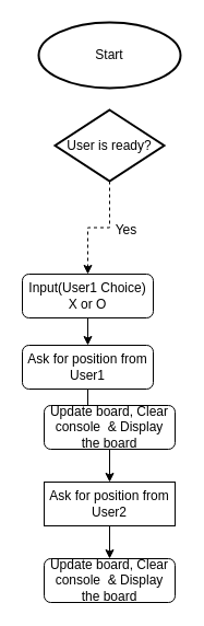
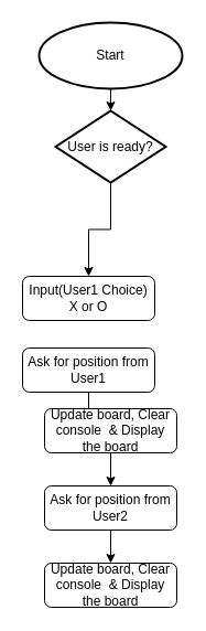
+ <mxCell id="2" style="edgeStyle=orthogonalEdgeStyle;rounded=0;orthogonalLoop=1;jettySize=auto;html=1;exitX=0.5;exitY=1;exitDx=0;exitDy=0;exitPerimeter=0;entryX=0.5;entryY=0;entryDx=0;entryDy=0;entryPerimeter=0;" edge="1" parent="1" source="3" target="7"><mxGeometry relative="1" as="geometry" /></mxCell>
- <mxCell id="6" value="" style="edgeStyle=orthogonalEdgeStyle;rounded=0;orthogonalLoop=1;jettySize=auto;html=1;dashed=1;" edge="1" parent="1" source="7" target="5"><mxGeometry relative="1" as="geometry" /></mxCell>
+ <mxCell id="6" value="" style="edgeStyle=orthogonalEdgeStyle;rounded=0;orthogonalLoop=1;jettySize=auto;html=1;" edge="1" parent="1" source="7" target="5"><mxGeometry relative="1" as="geometry" /></mxCell>
- <mxCell id="8" value="Yes" style="text;html=1;align=center;verticalAlign=middle;resizable=0;points=[];autosize=1;" vertex="1" parent="1"><mxGeometry x="95" y="200" width="40" height="20" as="geometry" /></mxCell>
- <mxCell id="4" value="" style="edgeStyle=orthogonalEdgeStyle;rounded=0;orthogonalLoop=1;jettySize=auto;html=1;" edge="1" parent="1" source="5" target="10"><mxGeometry relative="1" as="geometry" /></mxCell>
- <mxCell id="14" value="Ask for position from&lt;br&gt;User2" style="whiteSpace=wrap;html=1;rounded=0;" vertex="1" parent="1"><mxGeometry x="40" y="440" width="120" height="40" as="geometry" /></mxCell>
+ <mxCell id="14" value="Ask for position from&lt;br&gt;User2" style="rounded=1;whiteSpace=wrap;html=1;" vertex="1" parent="1"><mxGeometry x="40" y="440" width="120" height="40" as="geometry" /></mxCell>
